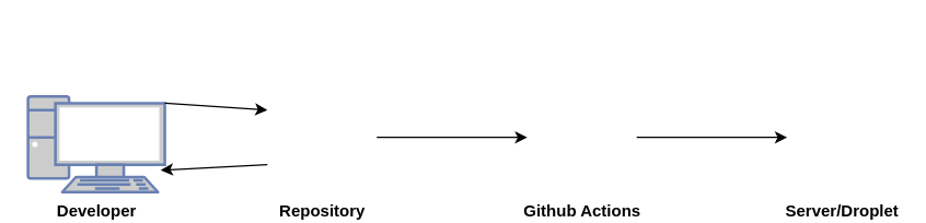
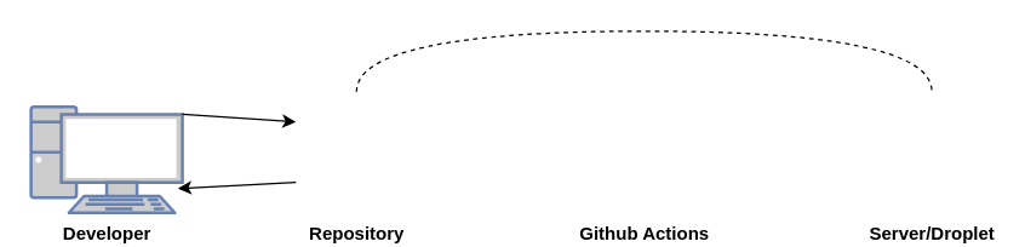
+ <mxCell id="10" value="" style="endArrow=none;dashed=1;html=1;entryX=0.5;entryY=0;entryDx=0;entryDy=0;exitX=0.5;exitY=0;exitDx=0;exitDy=0;edgeStyle=orthogonalEdgeStyle;curved=1;" parent="1" source="3" target="6" edge="1"><mxGeometry width="50" height="50" relative="1" as="geometry"><mxPoint x="565" y="320" as="sourcePoint" /><mxPoint x="615" y="270" as="targetPoint" /><Array as="points"><mxPoint x="235" y="20" /><mxPoint x="615" y="20" /></Array></mxGeometry></mxCell>
- <mxCell id="8" value="" style="endArrow=classic;html=1;" parent="1" source="3" target="7" edge="1"><mxGeometry width="50" height="50" relative="1" as="geometry"><mxPoint x="305" y="234" as="sourcePoint" /><mxPoint x="355" y="184" as="targetPoint" /></mxGeometry></mxCell>
- <mxCell id="9" value="" style="endArrow=classic;html=1;exitX=1;exitY=0.5;exitDx=0;exitDy=0;" parent="1" source="7" target="6" edge="1"><mxGeometry width="50" height="50" relative="1" as="geometry"><mxPoint x="465" y="100" as="sourcePoint" /><mxPoint x="495" y="100" as="targetPoint" /></mxGeometry></mxCell>
